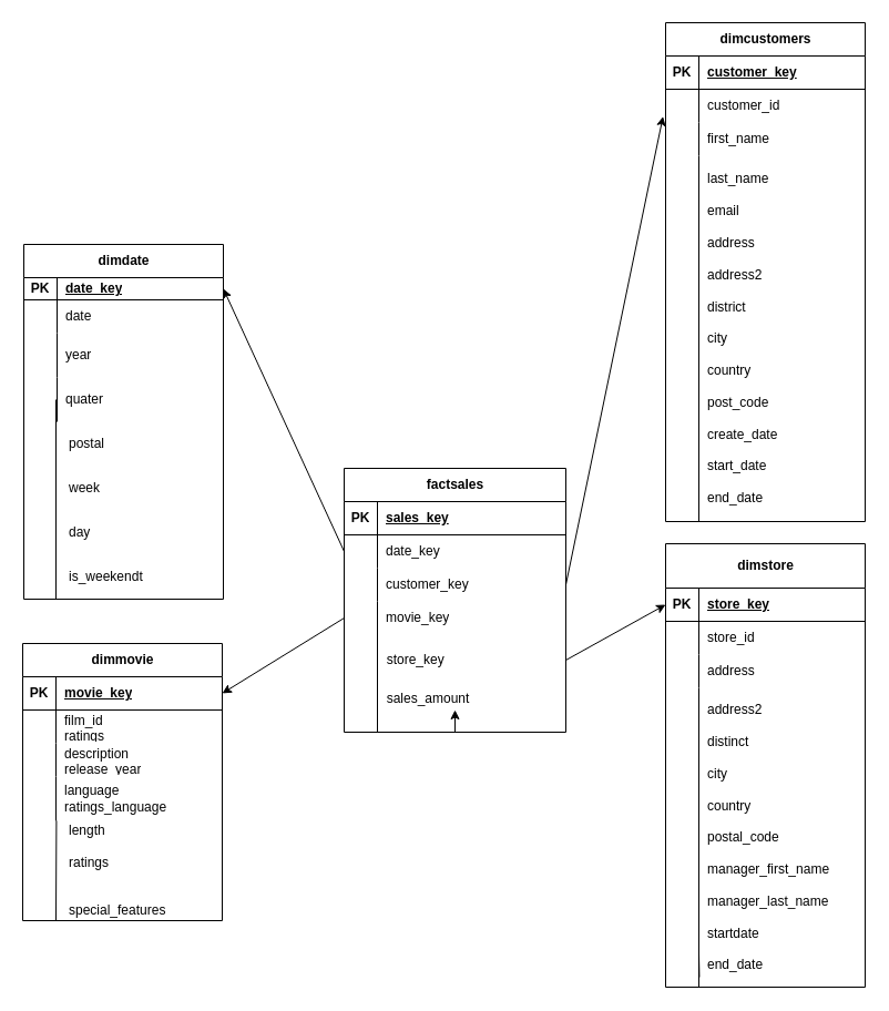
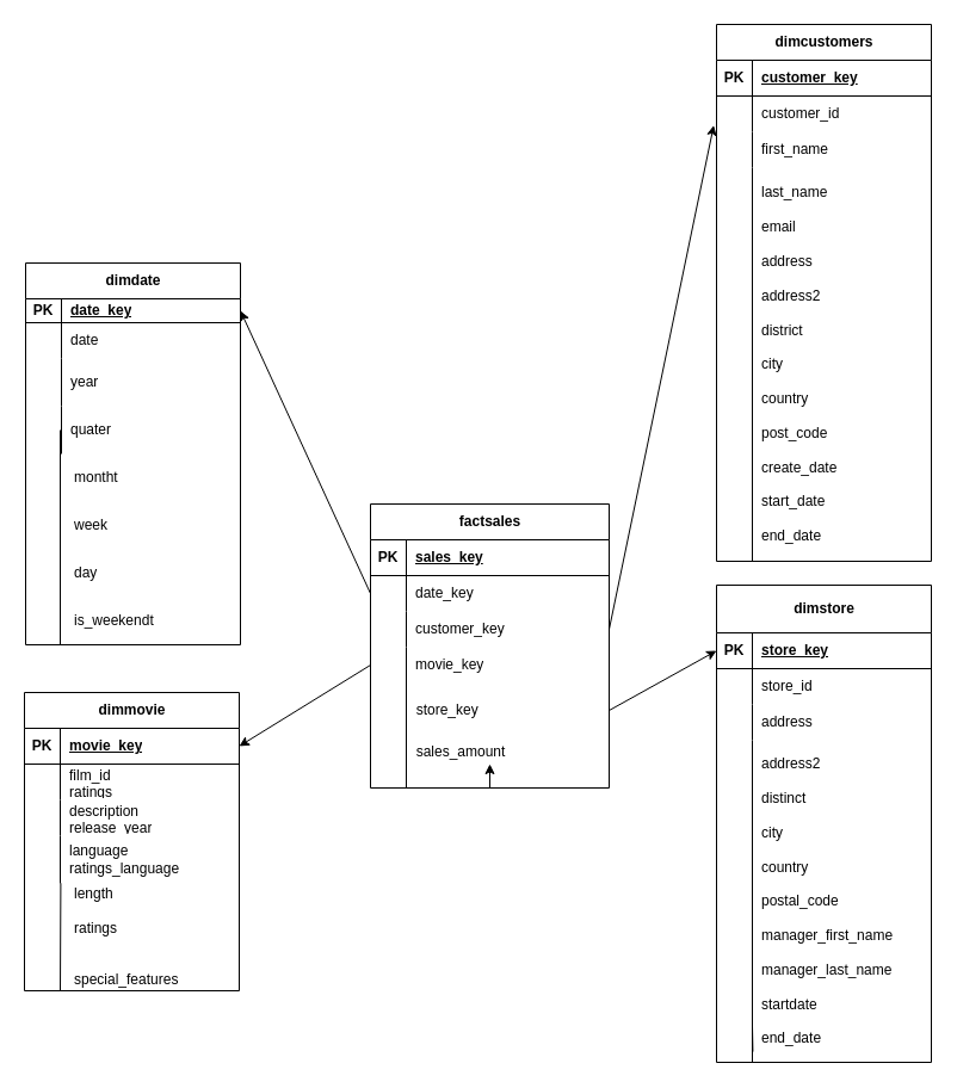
- <mxCell id="73" value="postal" style="text;html=1;strokeColor=none;fillColor=none;align=left;verticalAlign=middle;whiteSpace=wrap;rounded=0;" vertex="1" parent="1"><mxGeometry x="60" y="380" width="140" height="40" as="geometry" /></mxCell>
+ <mxCell id="73" value="montht" style="text;html=1;strokeColor=none;fillColor=none;align=left;verticalAlign=middle;whiteSpace=wrap;rounded=0;" vertex="1" parent="1"><mxGeometry x="60" y="380" width="140" height="40" as="geometry" /></mxCell>
